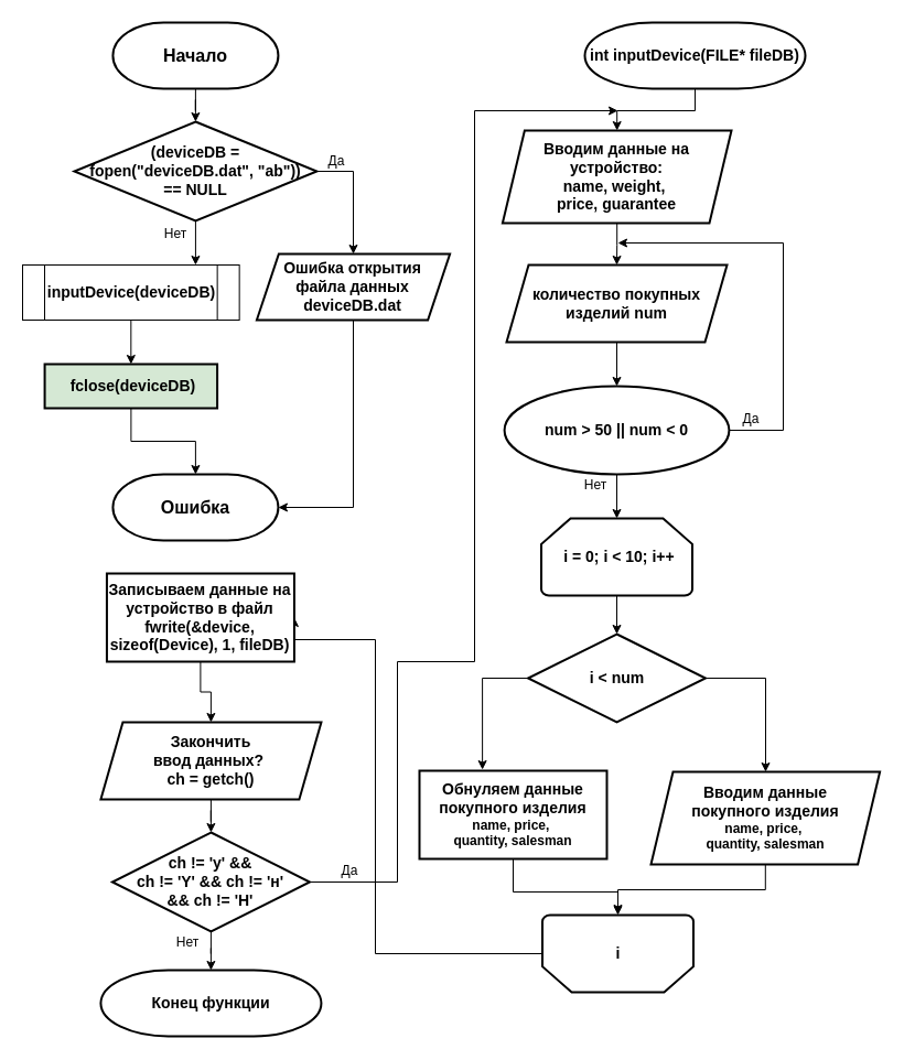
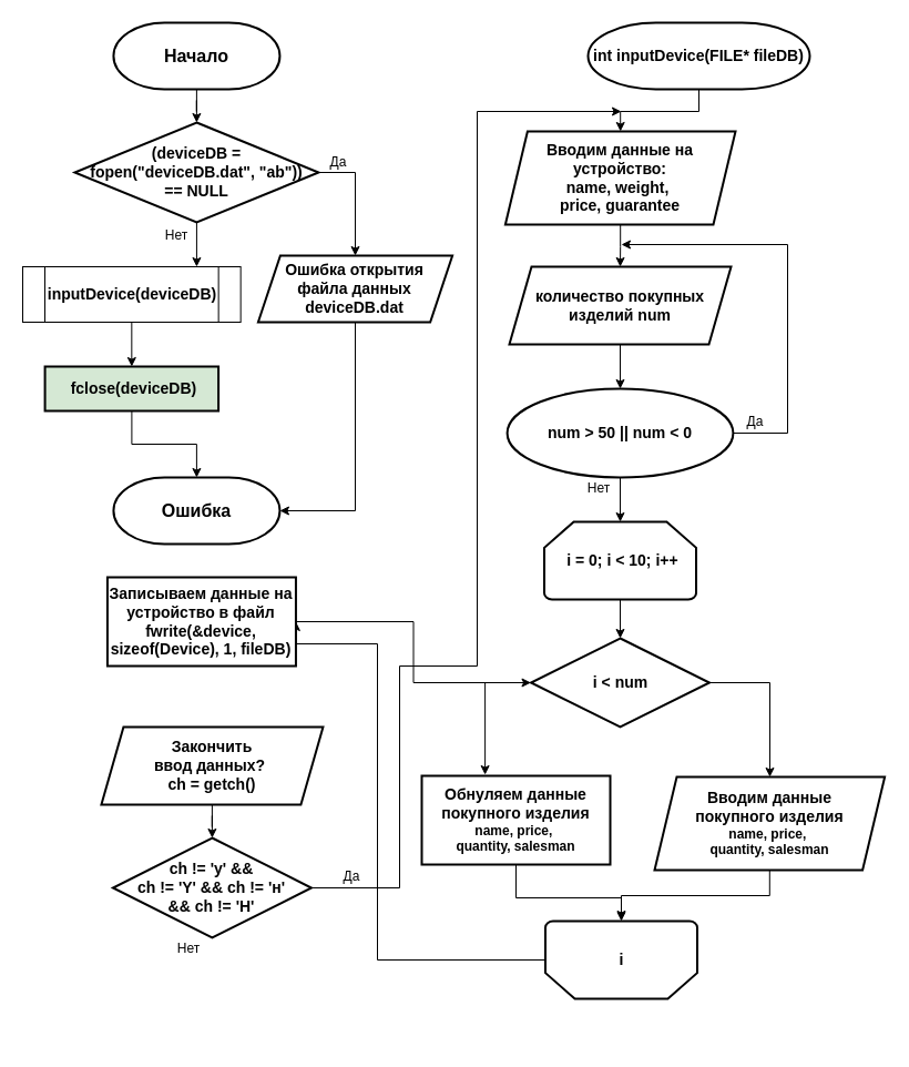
- <mxCell id="37" value="" style="edgeStyle=orthogonalEdgeStyle;rounded=0;orthogonalLoop=1;jettySize=auto;html=1;fontColor=#000000;" edge="1" parent="1" source="38" target="40"><mxGeometry relative="1" as="geometry" /></mxCell>
+ <mxCell id="37" value="" style="edgeStyle=orthogonalEdgeStyle;rounded=0;orthogonalLoop=1;jettySize=auto;html=1;fontColor=#000000;" edge="1" parent="1" source="38" target="32"><mxGeometry relative="1" as="geometry" /></mxCell>
- <mxCell id="41" value="" style="edgeStyle=orthogonalEdgeStyle;rounded=0;orthogonalLoop=1;jettySize=auto;html=1;fontColor=#000000;" edge="1" parent="1" source="43" target="7"><mxGeometry relative="1" as="geometry" /></mxCell>
- <mxCell id="7" value="&lt;span style=&quot;font-size: 14px&quot;&gt;&lt;b&gt;Конец функции&lt;/b&gt;&lt;/span&gt;" style="strokeWidth=2;html=1;shape=mxgraph.flowchart.terminator;whiteSpace=wrap;" parent="1" vertex="1"><mxGeometry x="90.93" y="880" width="200" height="60" as="geometry" /></mxCell>
